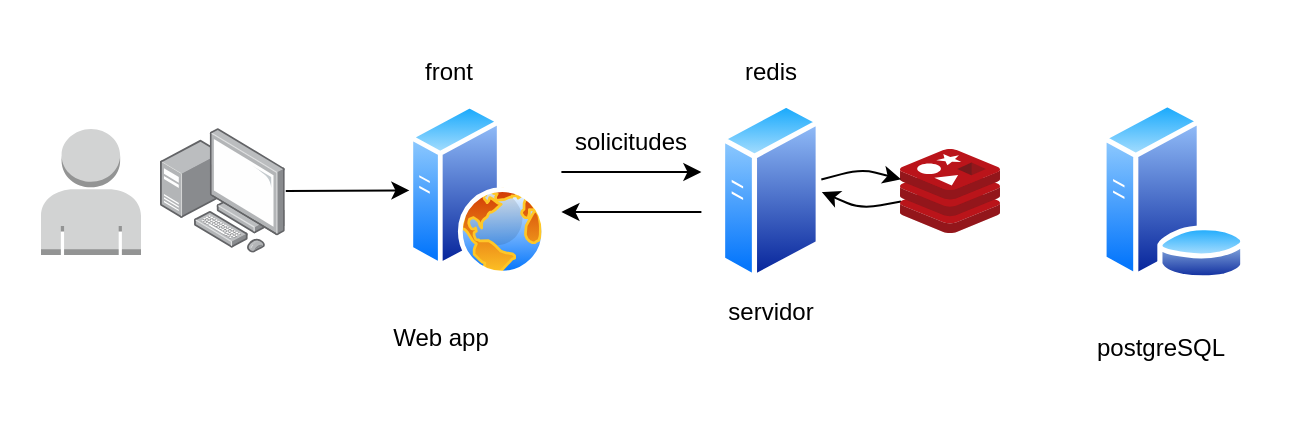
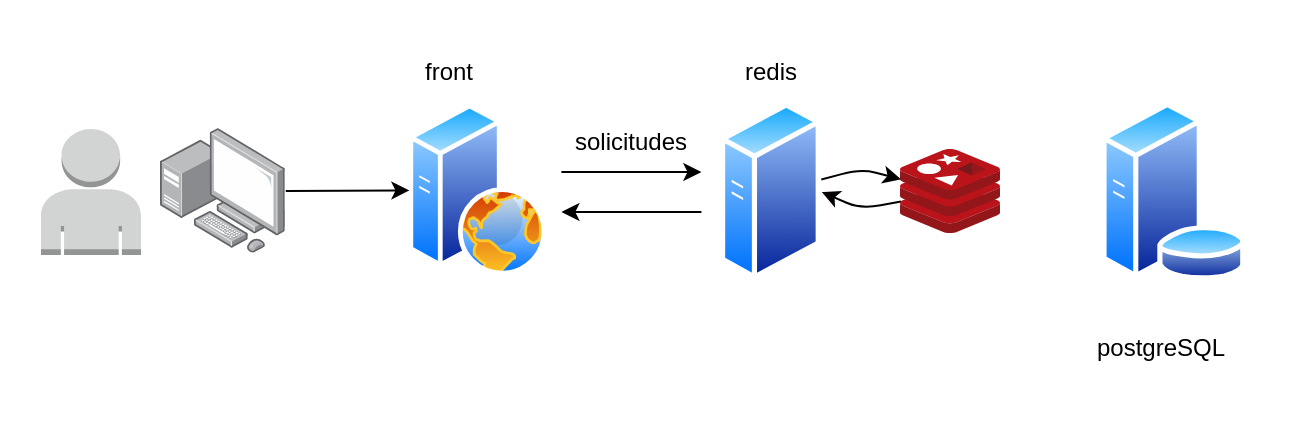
- <mxCell id="9" value="servidor" style="text;html=1;align=center;verticalAlign=middle;resizable=0;points=[];autosize=1;strokeColor=none;fillColor=none;" vertex="1" parent="7"><mxGeometry y="120" width="70" height="30" as="geometry" /></mxCell>
- <mxCell id="5" value="Web app" style="text;html=1;align=center;verticalAlign=middle;resizable=0;points=[];autosize=1;strokeColor=none;fillColor=none;" vertex="1" parent="3"><mxGeometry y="92.058" width="70" height="30" as="geometry" /></mxCell>
